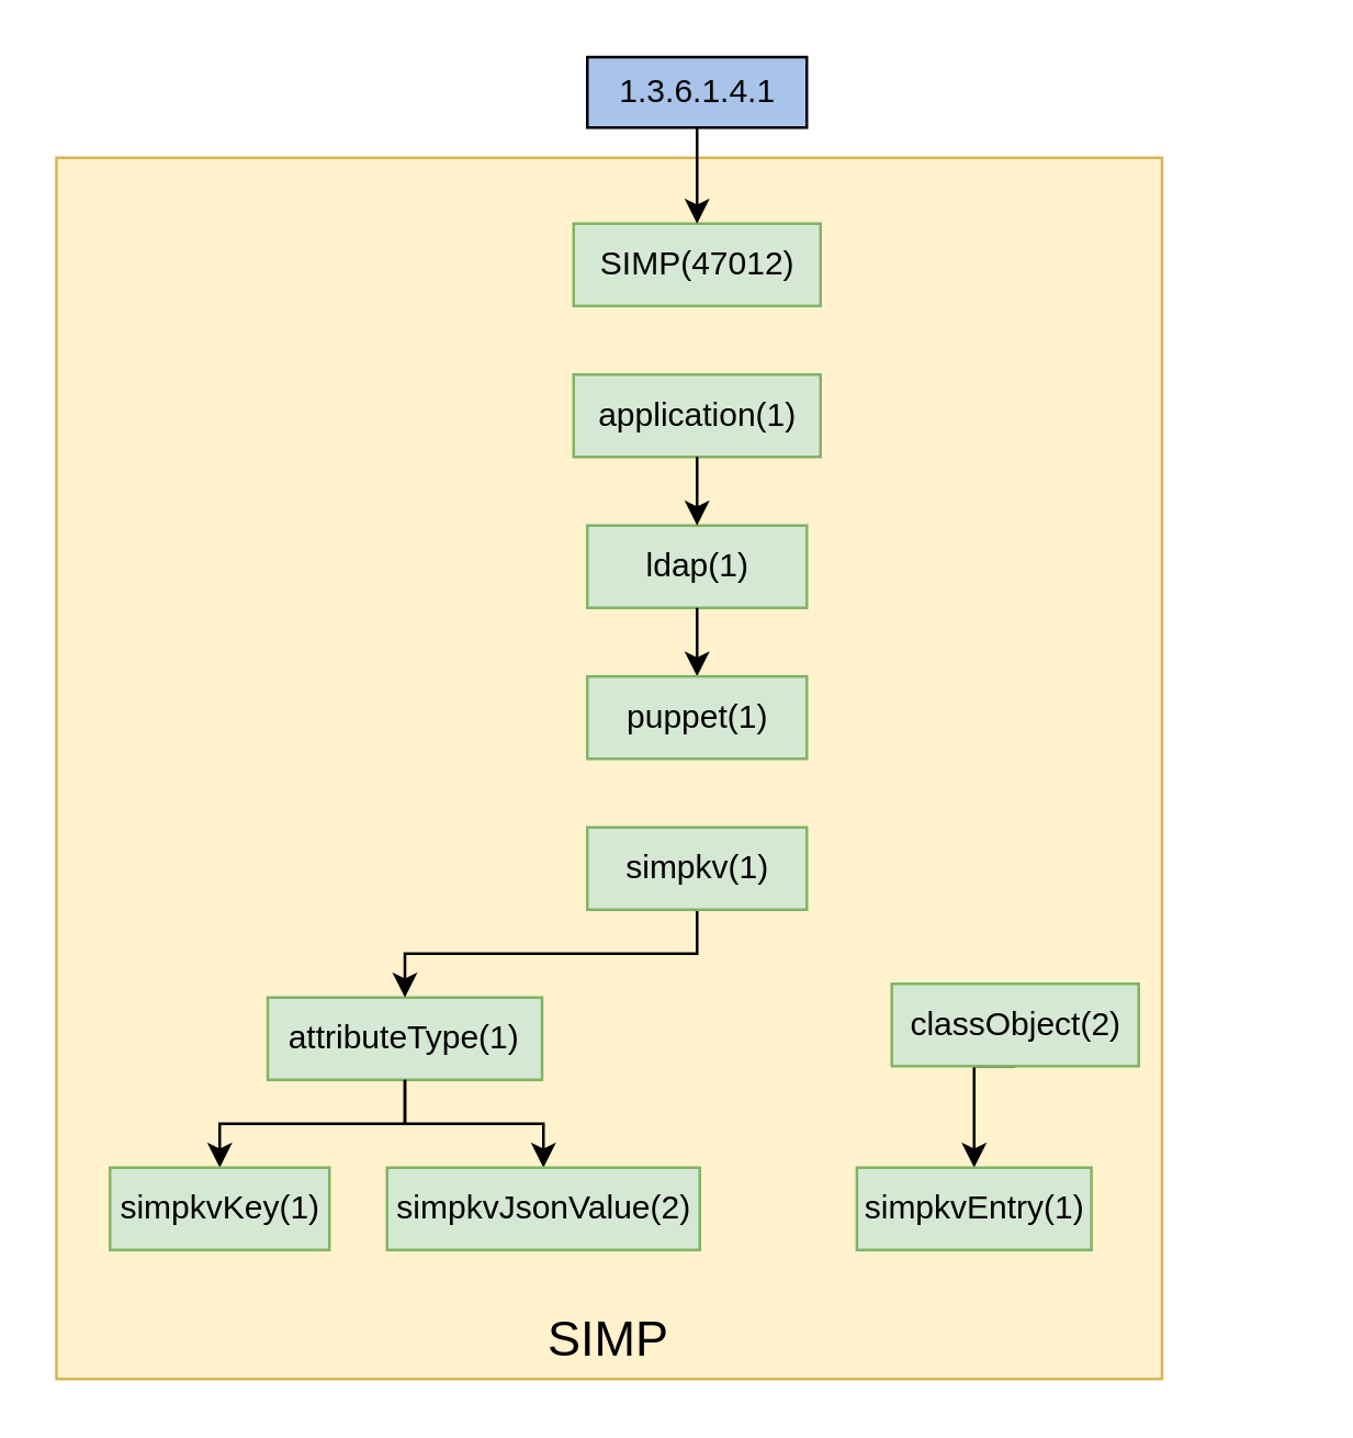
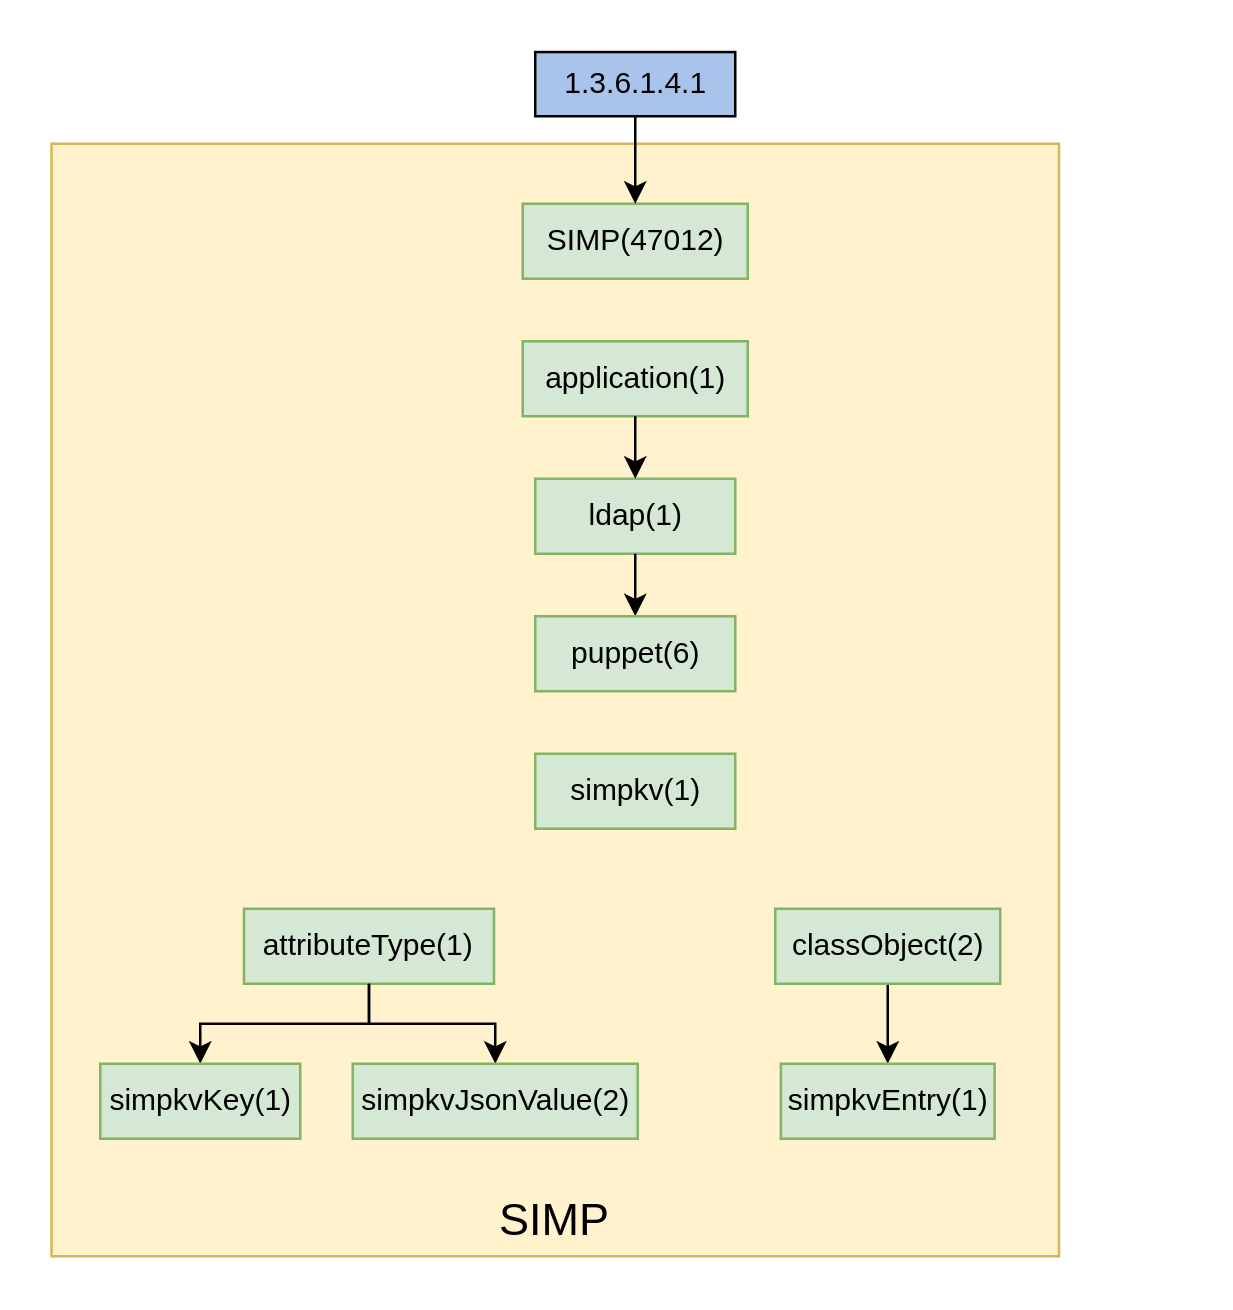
- <mxCell id="17" value="puppet(1)" style="whiteSpace=wrap;html=1;fillColor=#d5e8d4;strokeColor=#82b366;" parent="11" vertex="1"><mxGeometry x="5" y="225.677" width="80" height="30" as="geometry" /></mxCell>
+ <mxCell id="17" value="puppet(6)" style="whiteSpace=wrap;html=1;fillColor=#d5e8d4;strokeColor=#82b366;" parent="11" vertex="1"><mxGeometry x="5" y="225.677" width="80" height="30" as="geometry" /></mxCell>
- <mxCell id="4" value="" style="edgeStyle=orthogonalEdgeStyle;orthogonal=1;exitX=0.5;exitY=1;exitDx=0;exitDy=0;entryX=0.5;entryY=0;entryDx=0;entryDy=0;rounded=0;" parent="1" source="16" target="3" edge="1"><mxGeometry x="37" y="-179" as="geometry" /></mxCell>
- <mxCell id="7" value="classObject(2)" style="whiteSpace=wrap;html=1;fillColor=#d5e8d4;strokeColor=#82b366;" parent="1" vertex="1"><mxGeometry x="324.5" y="358" width="90" height="30" as="geometry" /></mxCell>
+ <mxCell id="7" value="classObject(2)" style="whiteSpace=wrap;html=1;fillColor=#d5e8d4;strokeColor=#82b366;" parent="1" vertex="1"><mxGeometry x="309.5" y="363" width="90" height="30" as="geometry" /></mxCell>
